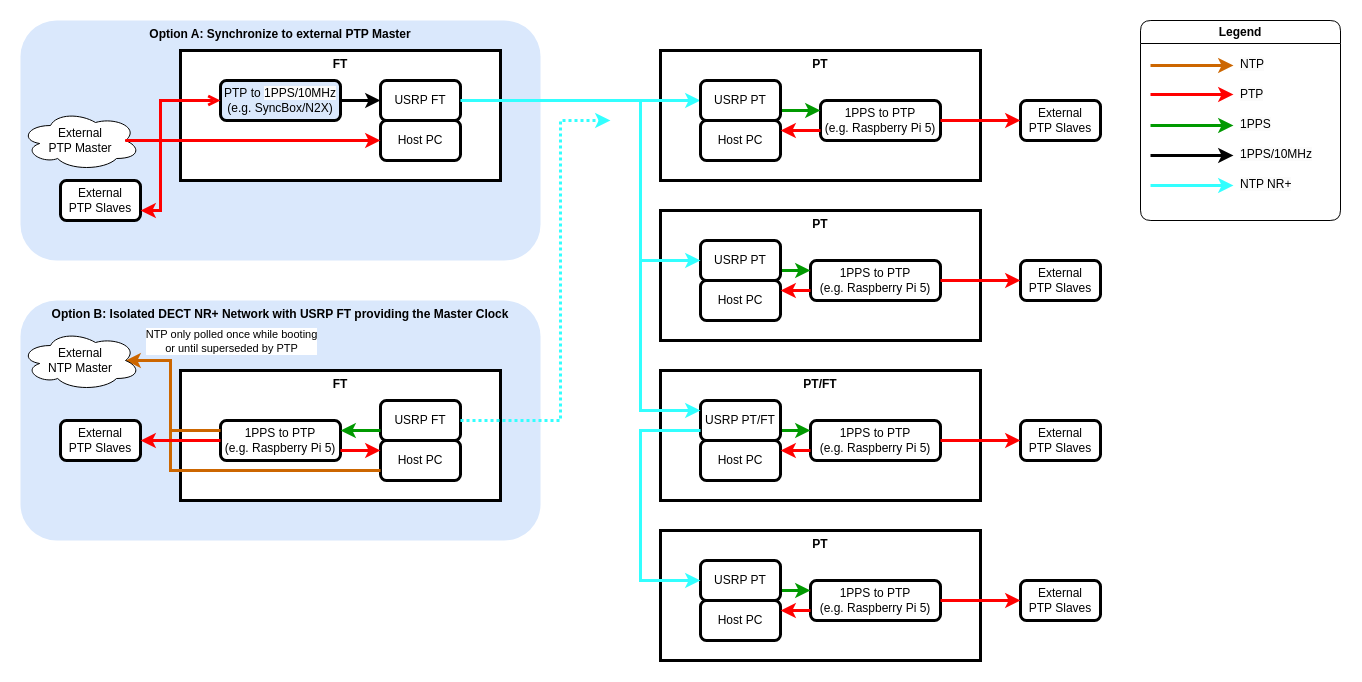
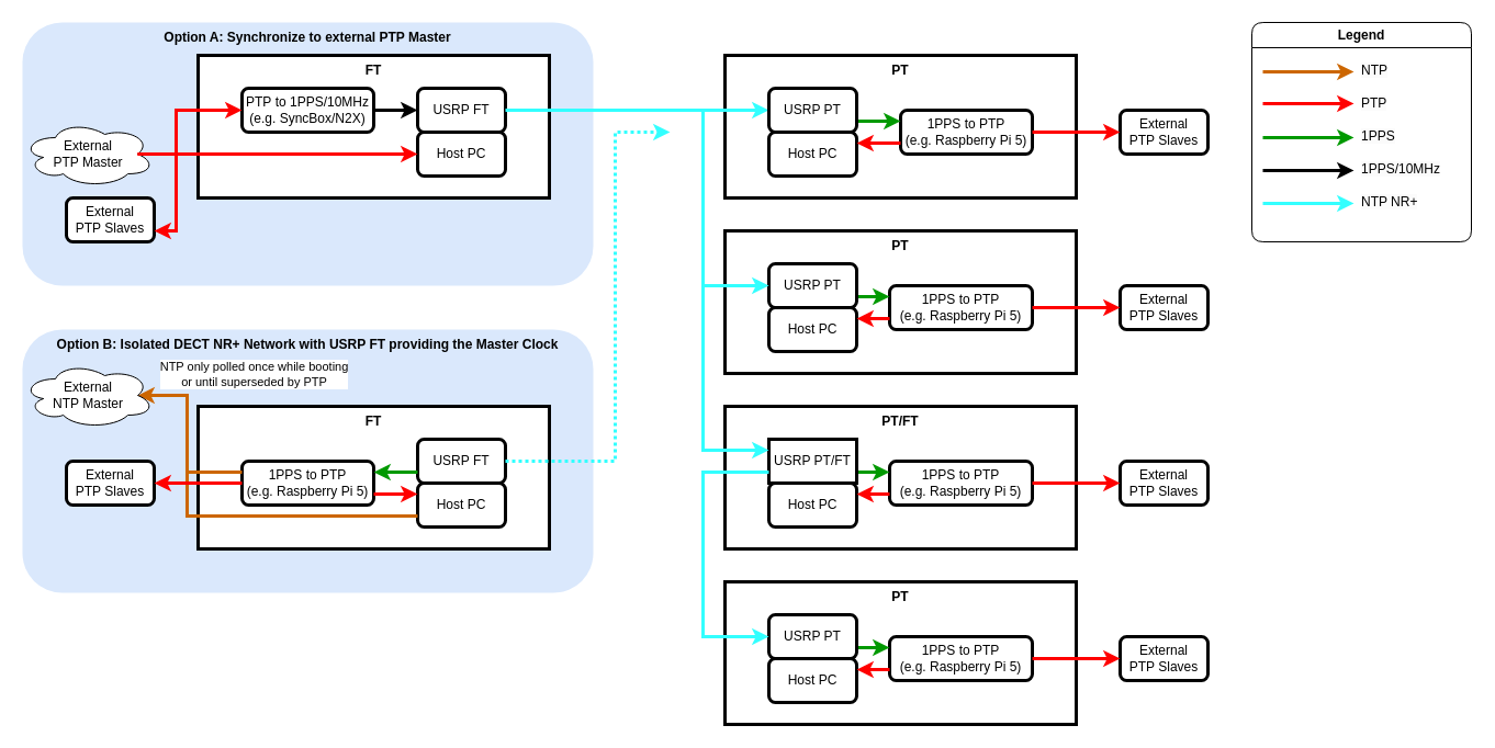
- <mxCell id="22" value="" style="endArrow=open;html=1;rounded=0;exitX=0.875;exitY=0.5;exitDx=0;exitDy=0;strokeColor=light-dark(#ff0000, #ededed);strokeWidth=3;entryX=0;entryY=0.5;entryDx=0;entryDy=0;exitPerimeter=0;" parent="1" source="23" target="7" edge="1"><mxGeometry width="50" height="50" relative="1" as="geometry"><mxPoint x="100" y="120" as="sourcePoint" /><mxPoint x="183" y="120" as="targetPoint" /><Array as="points"><mxPoint x="160" y="140" /><mxPoint x="160" y="100" /></Array></mxGeometry></mxCell>
+ <mxCell id="22" value="" style="endArrow=classic;html=1;rounded=0;exitX=0.875;exitY=0.5;exitDx=0;exitDy=0;strokeColor=light-dark(#ff0000, #ededed);strokeWidth=3;entryX=0;entryY=0.5;entryDx=0;entryDy=0;exitPerimeter=0;" parent="1" source="23" target="7" edge="1"><mxGeometry width="50" height="50" relative="1" as="geometry"><mxPoint x="100" y="120" as="sourcePoint" /><mxPoint x="183" y="120" as="targetPoint" /><Array as="points"><mxPoint x="160" y="140" /><mxPoint x="160" y="100" /></Array></mxGeometry></mxCell>
- <mxCell id="7" value="PTP&amp;nbsp;&lt;span style=&quot;background-color: transparent; color: light-dark(rgb(0, 0, 0), rgb(255, 255, 255));&quot;&gt;to&amp;nbsp;&lt;/span&gt;&lt;span style=&quot;background-color: rgb(251, 251, 251);&quot;&gt;1PPS/10MHz&lt;/span&gt;&lt;div&gt;(e.g. SyncBox/N2X)&lt;/div&gt;" style="rounded=1;whiteSpace=wrap;html=1;strokeWidth=3;fillColor=#dae8fc;" parent="1" vertex="1"><mxGeometry x="220" y="80" width="120" height="40" as="geometry" /></mxCell>
+ <mxCell id="7" value="PTP&amp;nbsp;&lt;span style=&quot;background-color: transparent; color: light-dark(rgb(0, 0, 0), rgb(255, 255, 255));&quot;&gt;to&amp;nbsp;&lt;/span&gt;&lt;span style=&quot;background-color: rgb(251, 251, 251);&quot;&gt;1PPS/10MHz&lt;/span&gt;&lt;div&gt;(e.g. SyncBox/N2X)&lt;/div&gt;" style="rounded=1;whiteSpace=wrap;html=1;strokeWidth=3;" parent="1" vertex="1"><mxGeometry x="220" y="80" width="120" height="40" as="geometry" /></mxCell>
- <mxCell id="55" value="USRP PT/FT" style="rounded=1;whiteSpace=wrap;html=1;strokeWidth=3;" parent="1" vertex="1"><mxGeometry x="700" y="400" width="80" height="40" as="geometry" /></mxCell>
+ <mxCell id="55" value="USRP PT/FT" style="whiteSpace=wrap;html=1;strokeWidth=3;rounded=0;" parent="1" vertex="1"><mxGeometry x="700" y="400" width="80" height="40" as="geometry" /></mxCell>
